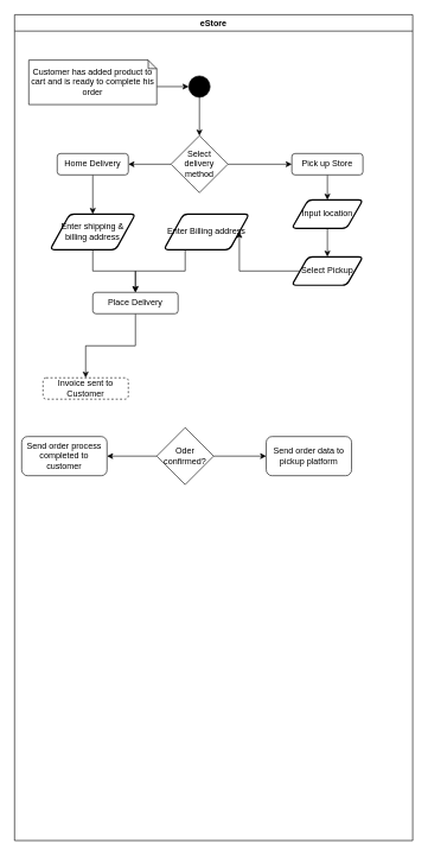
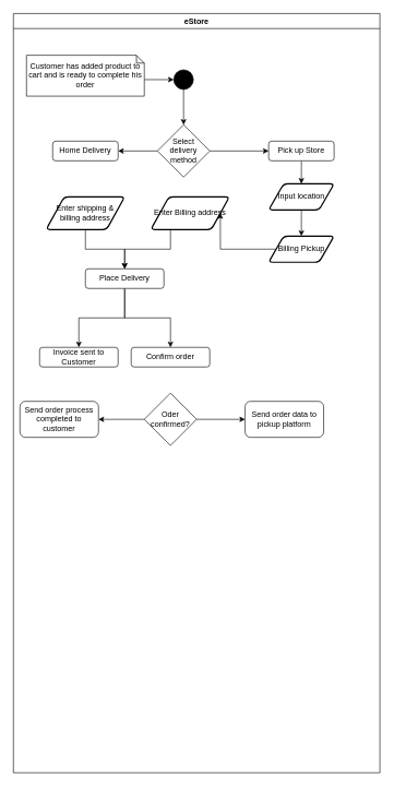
- <mxCell id="10" style="edgeStyle=orthogonalEdgeStyle;rounded=0;orthogonalLoop=1;jettySize=auto;html=1;exitX=0.5;exitY=1;exitDx=0;exitDy=0;entryX=0.5;entryY=0;entryDx=0;entryDy=0;" edge="1" parent="2" source="11" target="13"><mxGeometry relative="1" as="geometry" /></mxCell>
- <mxCell id="24" value="Select Pickup" style="shape=parallelogram;html=1;strokeWidth=2;perimeter=parallelogramPerimeter;whiteSpace=wrap;rounded=1;arcSize=12;size=0.23;" vertex="1" parent="2"><mxGeometry x="390" y="340" width="100" height="40" as="geometry" /></mxCell>
+ <mxCell id="24" value="Billing Pickup" style="shape=parallelogram;html=1;strokeWidth=2;perimeter=parallelogramPerimeter;whiteSpace=wrap;rounded=1;arcSize=12;size=0.23;" vertex="1" parent="2"><mxGeometry x="390" y="340" width="100" height="40" as="geometry" /></mxCell>
+ <mxCell id="16" style="edgeStyle=orthogonalEdgeStyle;rounded=0;orthogonalLoop=1;jettySize=auto;html=1;exitX=0.5;exitY=1;exitDx=0;exitDy=0;entryX=0.5;entryY=0;entryDx=0;entryDy=0;" edge="1" parent="2" source="18" target="25"><mxGeometry relative="1" as="geometry"><mxPoint x="169.684" y="460" as="targetPoint" /></mxGeometry></mxCell>
- <mxCell id="26" value="Invoice sent to Customer" style="rounded=1;whiteSpace=wrap;html=1;dashed=1;" vertex="1" parent="2"><mxGeometry x="40" y="510" width="120" height="30" as="geometry" /></mxCell>
+ <mxCell id="26" value="Invoice sent to Customer" style="rounded=1;whiteSpace=wrap;html=1;" vertex="1" parent="2"><mxGeometry x="40" y="510" width="120" height="30" as="geometry" /></mxCell>
+ <mxCell id="25" value="Confirm order" style="rounded=1;whiteSpace=wrap;html=1;" vertex="1" parent="2"><mxGeometry x="180" y="510" width="120" height="30" as="geometry" /></mxCell>
